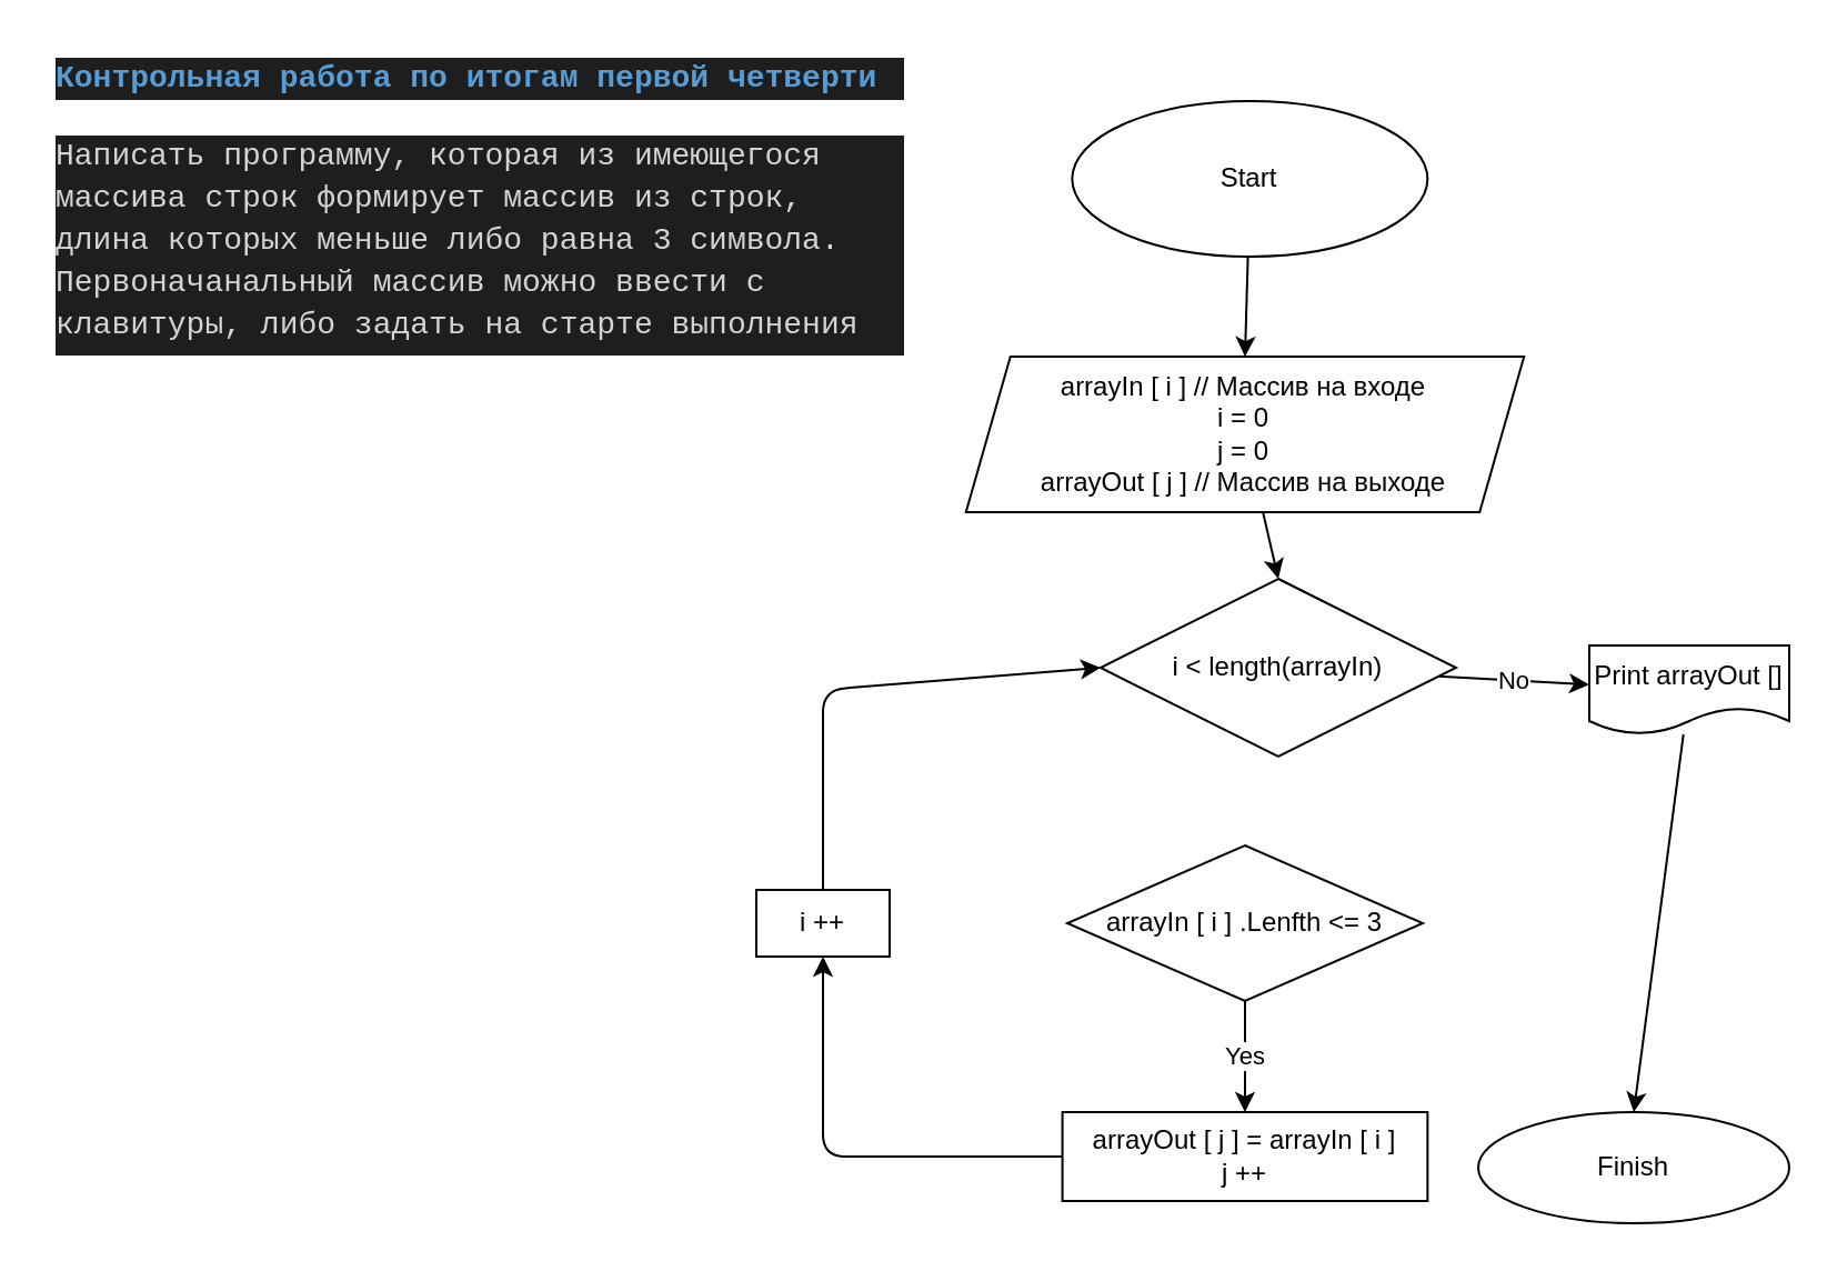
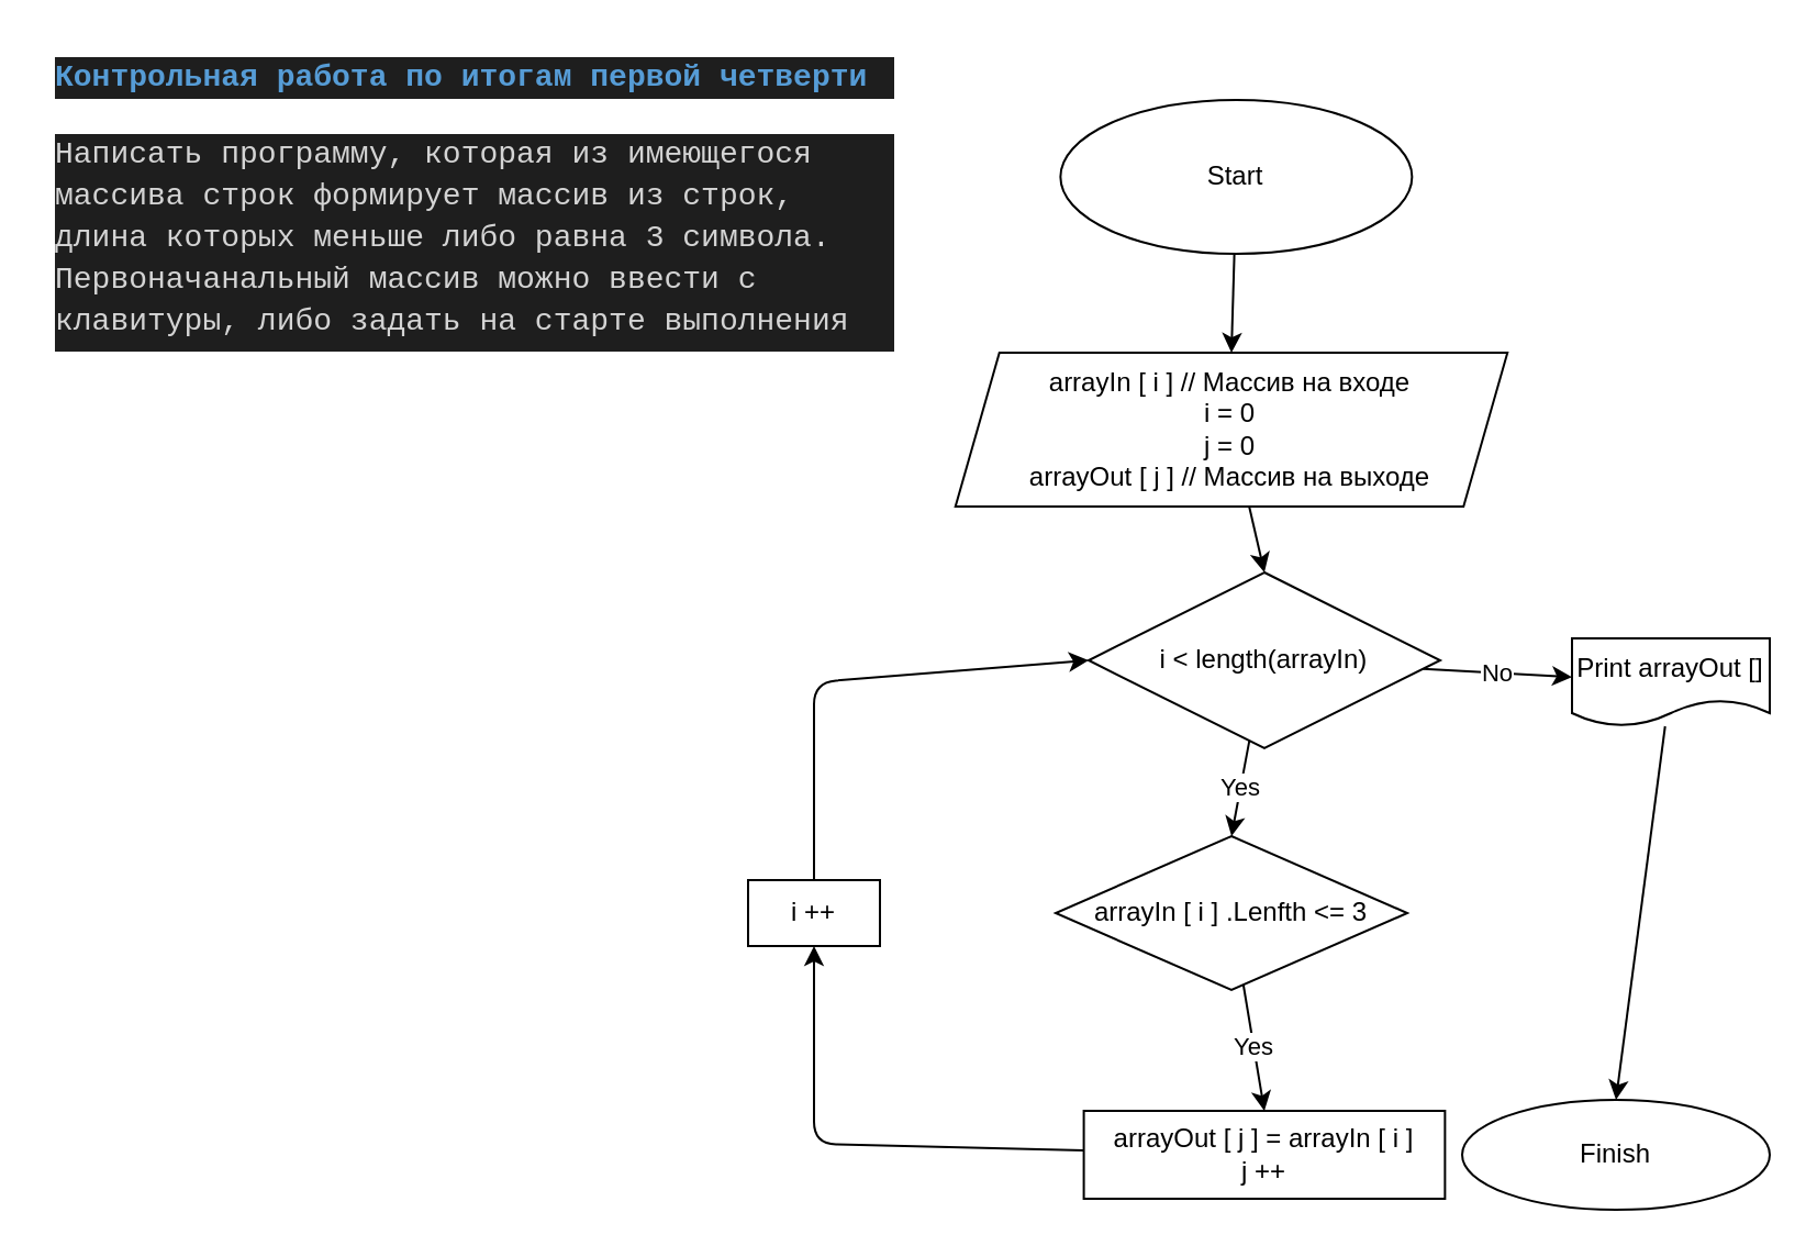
+ <mxCell id="7" value="Yes" style="edgeStyle=none;html=1;entryX=0.5;entryY=0;entryDx=0;entryDy=0;" parent="1" source="9" target="11" edge="1"><mxGeometry relative="1" as="geometry"><mxPoint x="275.62" y="440" as="targetPoint" /></mxGeometry></mxCell>
- <mxCell id="13" value="arrayOut [ j ] = arrayIn [ i ]&lt;br&gt;j ++" style="rounded=0;whiteSpace=wrap;html=1;" parent="1" vertex="1"><mxGeometry x="477.8" y="500" width="164.38" height="40" as="geometry" /></mxCell>
+ <mxCell id="13" value="arrayOut [ j ] = arrayIn [ i ]&lt;br&gt;j ++" style="rounded=0;whiteSpace=wrap;html=1;" parent="1" vertex="1"><mxGeometry x="492.8" y="505" width="164.38" height="40" as="geometry" /></mxCell>
